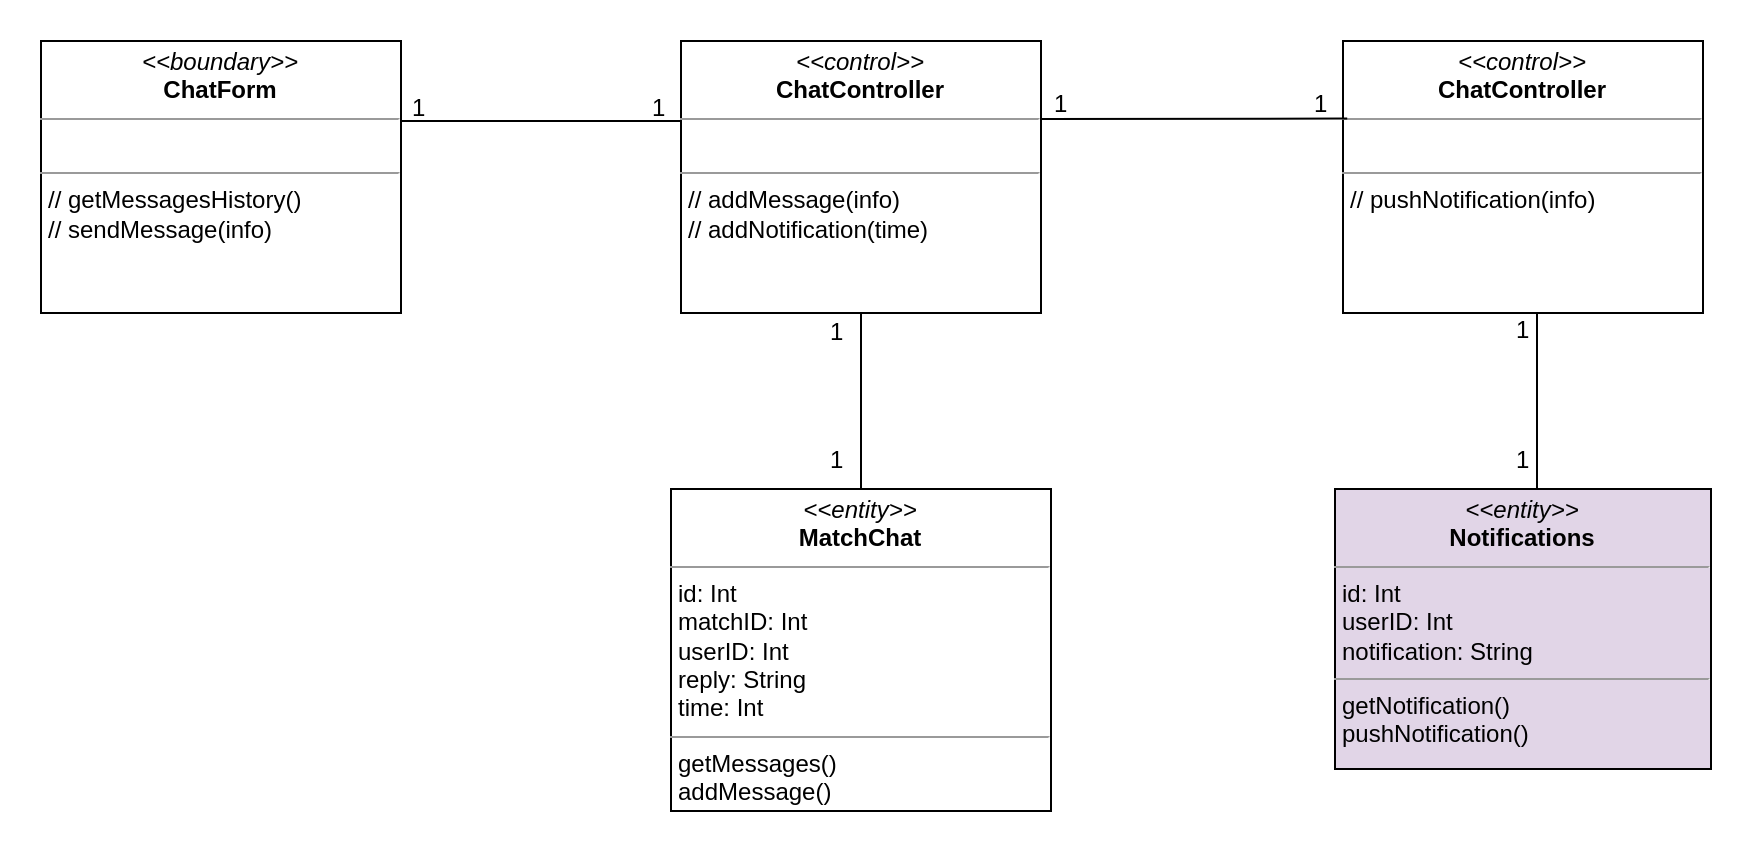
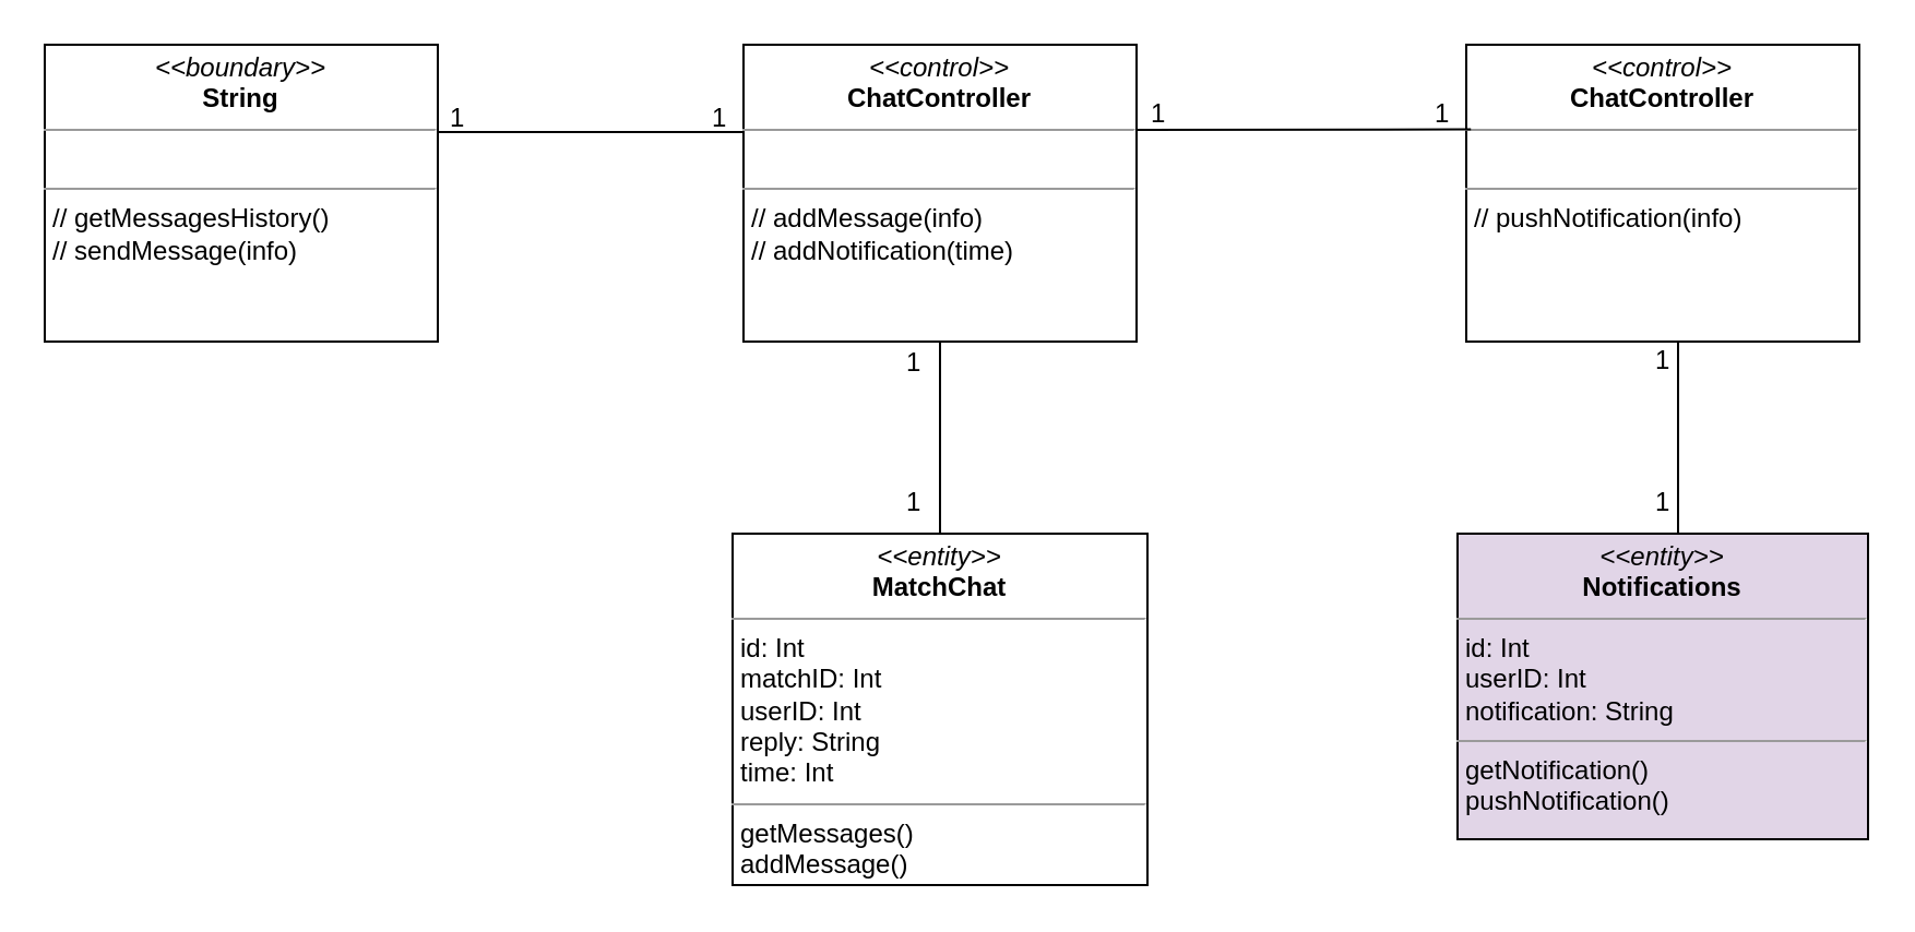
- <mxCell id="2" value="&lt;p style=&quot;margin: 0px ; margin-top: 4px ; text-align: center&quot;&gt;&lt;i&gt;&amp;lt;&amp;lt;boundary&amp;gt;&amp;gt;&lt;/i&gt;&lt;br&gt;&lt;b&gt;ChatForm&lt;/b&gt;&lt;/p&gt;&lt;hr size=&quot;1&quot;&gt;&lt;p style=&quot;margin: 0px ; margin-left: 4px&quot;&gt;&lt;font style=&quot;font-size: 6px&quot;&gt;&lt;br&gt;&lt;/font&gt;&lt;/p&gt;&lt;hr size=&quot;1&quot;&gt;&lt;p style=&quot;margin: 0px ; margin-left: 4px&quot;&gt;// getMessagesHistory()&lt;/p&gt;&lt;p style=&quot;margin: 0px ; margin-left: 4px&quot;&gt;// sendMessage(info)&lt;/p&gt;" style="verticalAlign=top;align=left;overflow=fill;fontSize=12;fontFamily=Helvetica;html=1;fillColor=#ffffff;" parent="1" vertex="1"><mxGeometry x="20" y="20" width="180" height="136" as="geometry" /></mxCell>
+ <mxCell id="2" value="&lt;p style=&quot;margin: 0px ; margin-top: 4px ; text-align: center&quot;&gt;&lt;i&gt;&amp;lt;&amp;lt;boundary&amp;gt;&amp;gt;&lt;/i&gt;&lt;br&gt;&lt;b&gt;String&lt;/b&gt;&lt;/p&gt;&lt;hr size=&quot;1&quot;&gt;&lt;p style=&quot;margin: 0px ; margin-left: 4px&quot;&gt;&lt;font style=&quot;font-size: 6px&quot;&gt;&lt;br&gt;&lt;/font&gt;&lt;/p&gt;&lt;hr size=&quot;1&quot;&gt;&lt;p style=&quot;margin: 0px ; margin-left: 4px&quot;&gt;// getMessagesHistory()&lt;/p&gt;&lt;p style=&quot;margin: 0px ; margin-left: 4px&quot;&gt;// sendMessage(info)&lt;/p&gt;" style="verticalAlign=top;align=left;overflow=fill;fontSize=12;fontFamily=Helvetica;html=1;fillColor=#ffffff;" parent="1" vertex="1"><mxGeometry x="20" y="20" width="180" height="136" as="geometry" /></mxCell>
